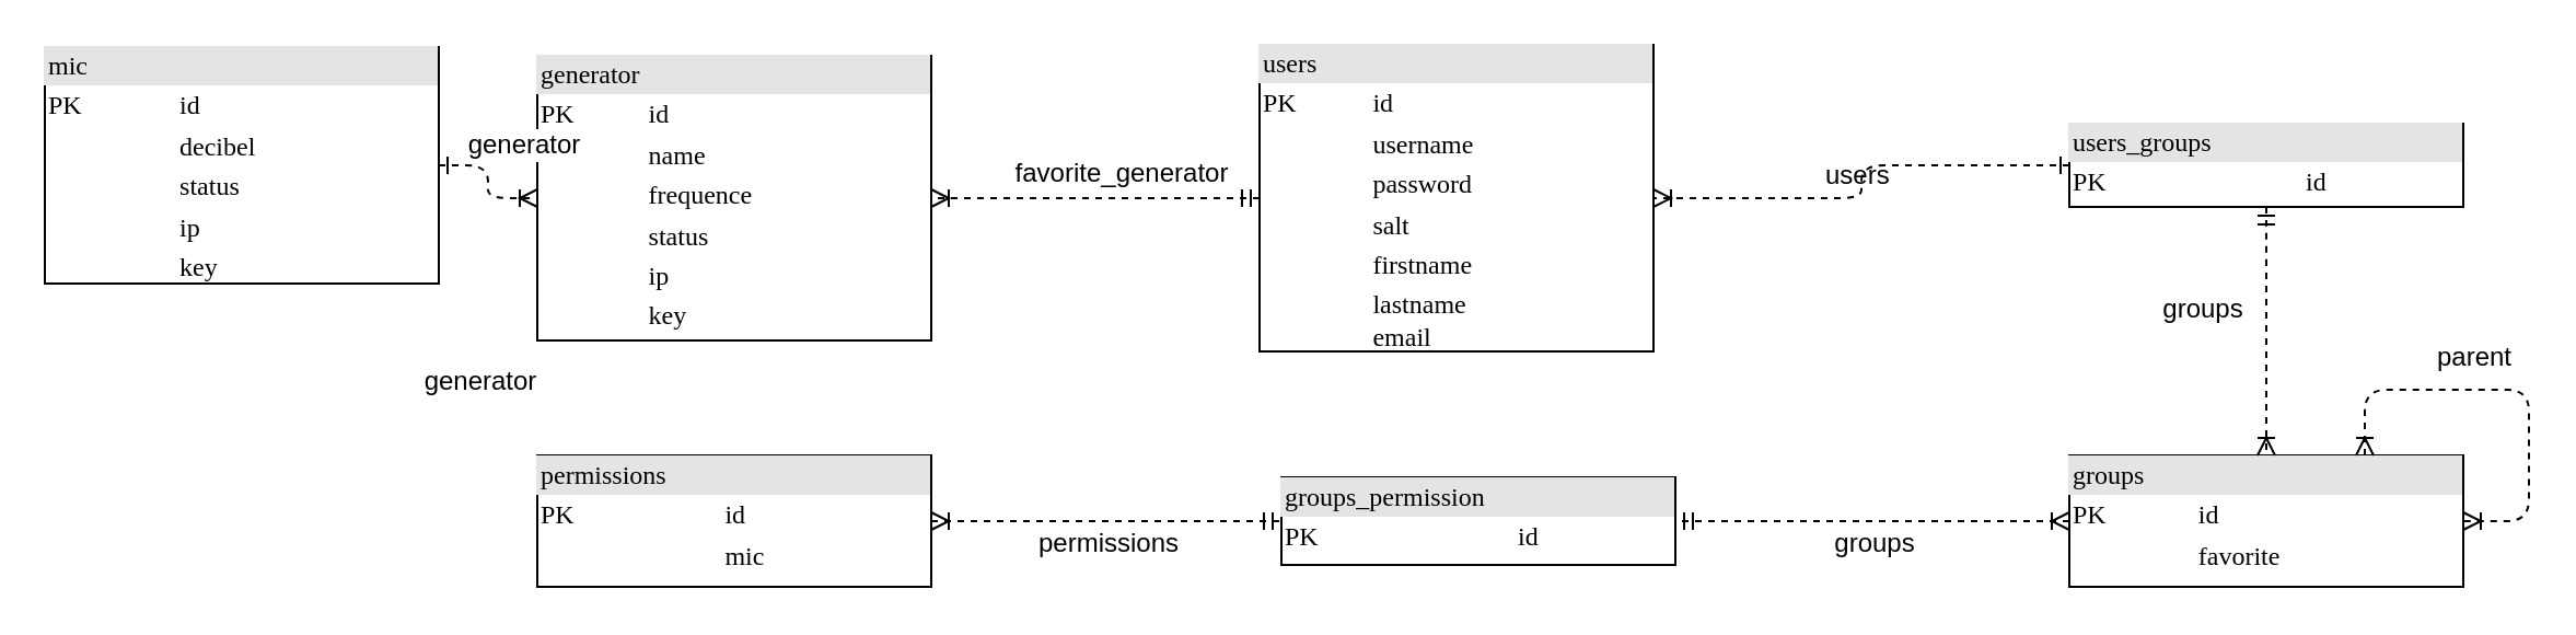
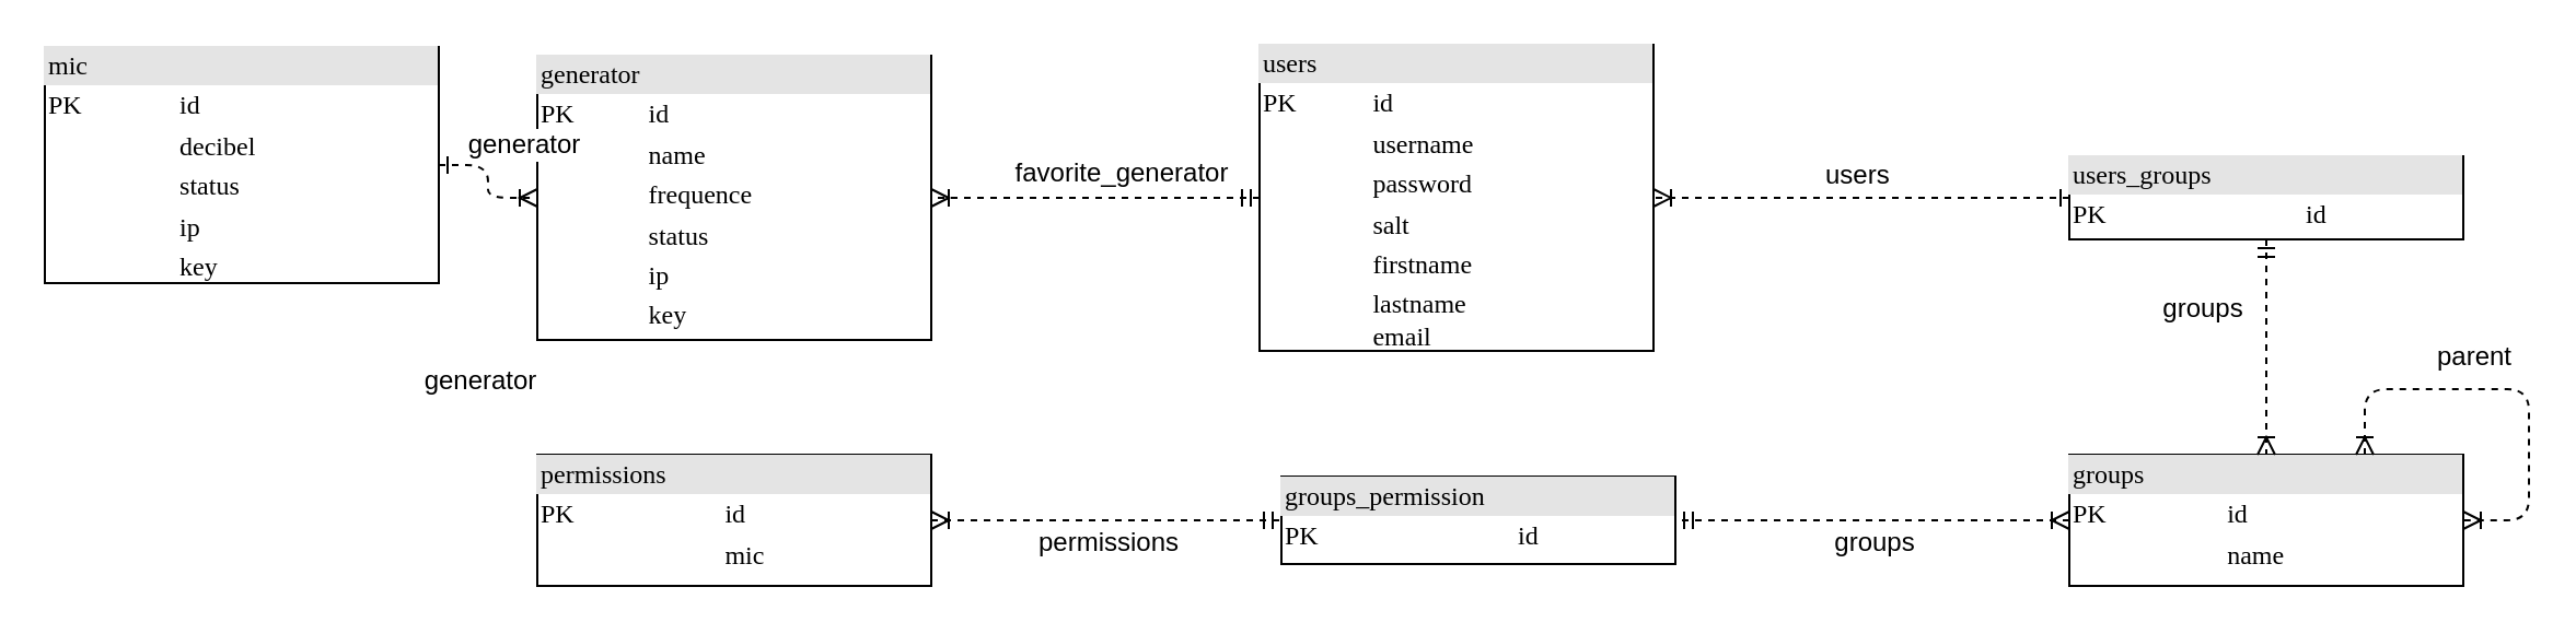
- <mxCell id="5" value="&lt;div style=&quot;box-sizing: border-box ; width: 100% ; background: #e4e4e4 ; padding: 2px&quot;&gt;users_groups&lt;/div&gt;&lt;table style=&quot;width: 100% ; font-size: 1em&quot; cellpadding=&quot;2&quot; cellspacing=&quot;0&quot;&gt;&lt;tbody&gt;&lt;tr&gt;&lt;td&gt;PK&lt;/td&gt;&lt;td&gt;id&lt;/td&gt;&lt;/tr&gt;&lt;/tbody&gt;&lt;/table&gt;" style="verticalAlign=top;align=left;overflow=fill;html=1;rounded=0;shadow=0;comic=0;labelBackgroundColor=none;strokeColor=#000000;strokeWidth=1;fillColor=#ffffff;fontFamily=Verdana;fontSize=12;fontColor=#000000;" parent="1" vertex="1"><mxGeometry x="945" y="56" width="180" height="38" as="geometry" /></mxCell>
+ <mxCell id="5" value="&lt;div style=&quot;box-sizing: border-box ; width: 100% ; background: #e4e4e4 ; padding: 2px&quot;&gt;users_groups&lt;/div&gt;&lt;table style=&quot;width: 100% ; font-size: 1em&quot; cellpadding=&quot;2&quot; cellspacing=&quot;0&quot;&gt;&lt;tbody&gt;&lt;tr&gt;&lt;td&gt;PK&lt;/td&gt;&lt;td&gt;id&lt;/td&gt;&lt;/tr&gt;&lt;/tbody&gt;&lt;/table&gt;" style="verticalAlign=top;align=left;overflow=fill;html=1;rounded=0;shadow=0;comic=0;labelBackgroundColor=none;strokeColor=#000000;strokeWidth=1;fillColor=#ffffff;fontFamily=Verdana;fontSize=12;fontColor=#000000;" parent="1" vertex="1"><mxGeometry x="945" y="71" width="180" height="38" as="geometry" /></mxCell>
- <mxCell id="6" value="&lt;div style=&quot;box-sizing: border-box ; width: 100% ; background: #e4e4e4 ; padding: 2px&quot;&gt;groups&lt;/div&gt;&lt;table style=&quot;width: 100% ; font-size: 1em&quot; cellpadding=&quot;2&quot; cellspacing=&quot;0&quot;&gt;&lt;tbody&gt;&lt;tr&gt;&lt;td&gt;PK&lt;/td&gt;&lt;td&gt;id&lt;/td&gt;&lt;/tr&gt;&lt;tr&gt;&lt;td&gt;&lt;/td&gt;&lt;td&gt;favorite&lt;/td&gt;&lt;/tr&gt;&lt;/tbody&gt;&lt;/table&gt;" style="verticalAlign=top;align=left;overflow=fill;html=1;rounded=0;shadow=0;comic=0;labelBackgroundColor=none;strokeColor=#000000;strokeWidth=1;fillColor=#ffffff;fontFamily=Verdana;fontSize=12;fontColor=#000000;" parent="1" vertex="1"><mxGeometry x="945" y="207.5" width="180" height="60" as="geometry" /></mxCell>
+ <mxCell id="6" value="&lt;div style=&quot;box-sizing: border-box ; width: 100% ; background: #e4e4e4 ; padding: 2px&quot;&gt;groups&lt;/div&gt;&lt;table style=&quot;width: 100% ; font-size: 1em&quot; cellpadding=&quot;2&quot; cellspacing=&quot;0&quot;&gt;&lt;tbody&gt;&lt;tr&gt;&lt;td&gt;PK&lt;/td&gt;&lt;td&gt;id&lt;/td&gt;&lt;/tr&gt;&lt;tr&gt;&lt;td&gt;&lt;/td&gt;&lt;td&gt;name&lt;/td&gt;&lt;/tr&gt;&lt;/tbody&gt;&lt;/table&gt;" style="verticalAlign=top;align=left;overflow=fill;html=1;rounded=0;shadow=0;comic=0;labelBackgroundColor=none;strokeColor=#000000;strokeWidth=1;fillColor=#ffffff;fontFamily=Verdana;fontSize=12;fontColor=#000000;" parent="1" vertex="1"><mxGeometry x="945" y="207.5" width="180" height="60" as="geometry" /></mxCell>
